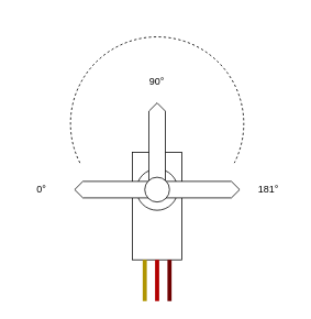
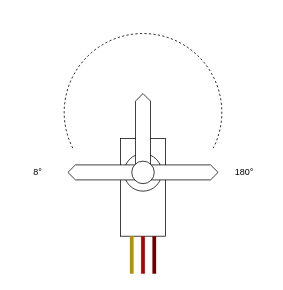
- <mxCell id="10" value="90°" style="text;strokeColor=none;align=center;fillColor=none;html=1;verticalAlign=middle;whiteSpace=wrap;rounded=0;dashed=1;" vertex="1" parent="1"><mxGeometry x="160" y="60" width="60" height="30" as="geometry" /></mxCell>
- <mxCell id="11" value="0°" style="text;strokeColor=none;align=center;fillColor=none;html=1;verticalAlign=middle;whiteSpace=wrap;rounded=0;dashed=1;" vertex="1" parent="1"><mxGeometry x="20" y="190" width="60" height="30" as="geometry" /></mxCell>
+ <mxCell id="11" value="8°" style="text;strokeColor=none;align=center;fillColor=none;html=1;verticalAlign=middle;whiteSpace=wrap;rounded=0;dashed=1;" vertex="1" parent="1"><mxGeometry x="20" y="190" width="60" height="30" as="geometry" /></mxCell>
- <mxCell id="9" value="181°" style="text;strokeColor=none;align=center;fillColor=none;html=1;verticalAlign=middle;whiteSpace=wrap;rounded=0;dashed=1;" vertex="1" parent="1"><mxGeometry x="295" y="190" width="60" height="30" as="geometry" /></mxCell>
+ <mxCell id="9" value="180°" style="text;strokeColor=none;align=center;fillColor=none;html=1;verticalAlign=middle;whiteSpace=wrap;rounded=0;dashed=1;" vertex="1" parent="1"><mxGeometry x="295" y="190" width="60" height="30" as="geometry" /></mxCell>
